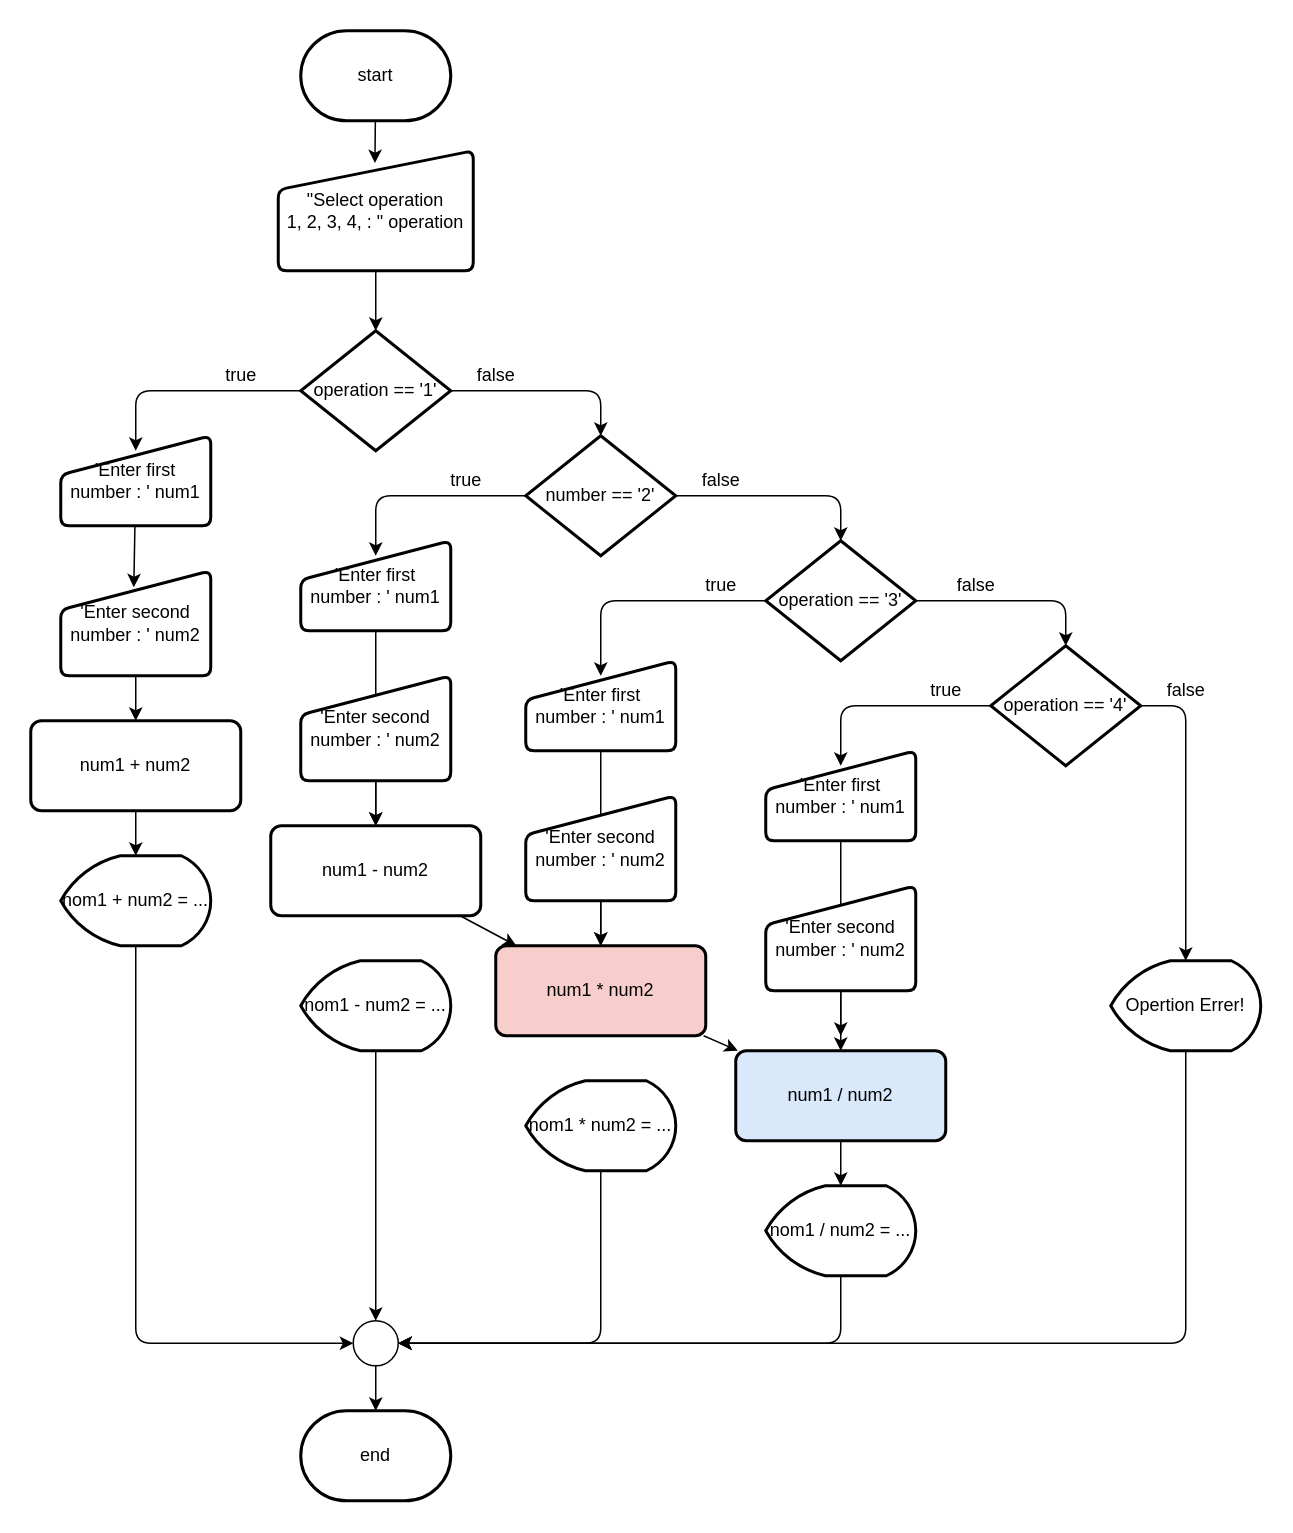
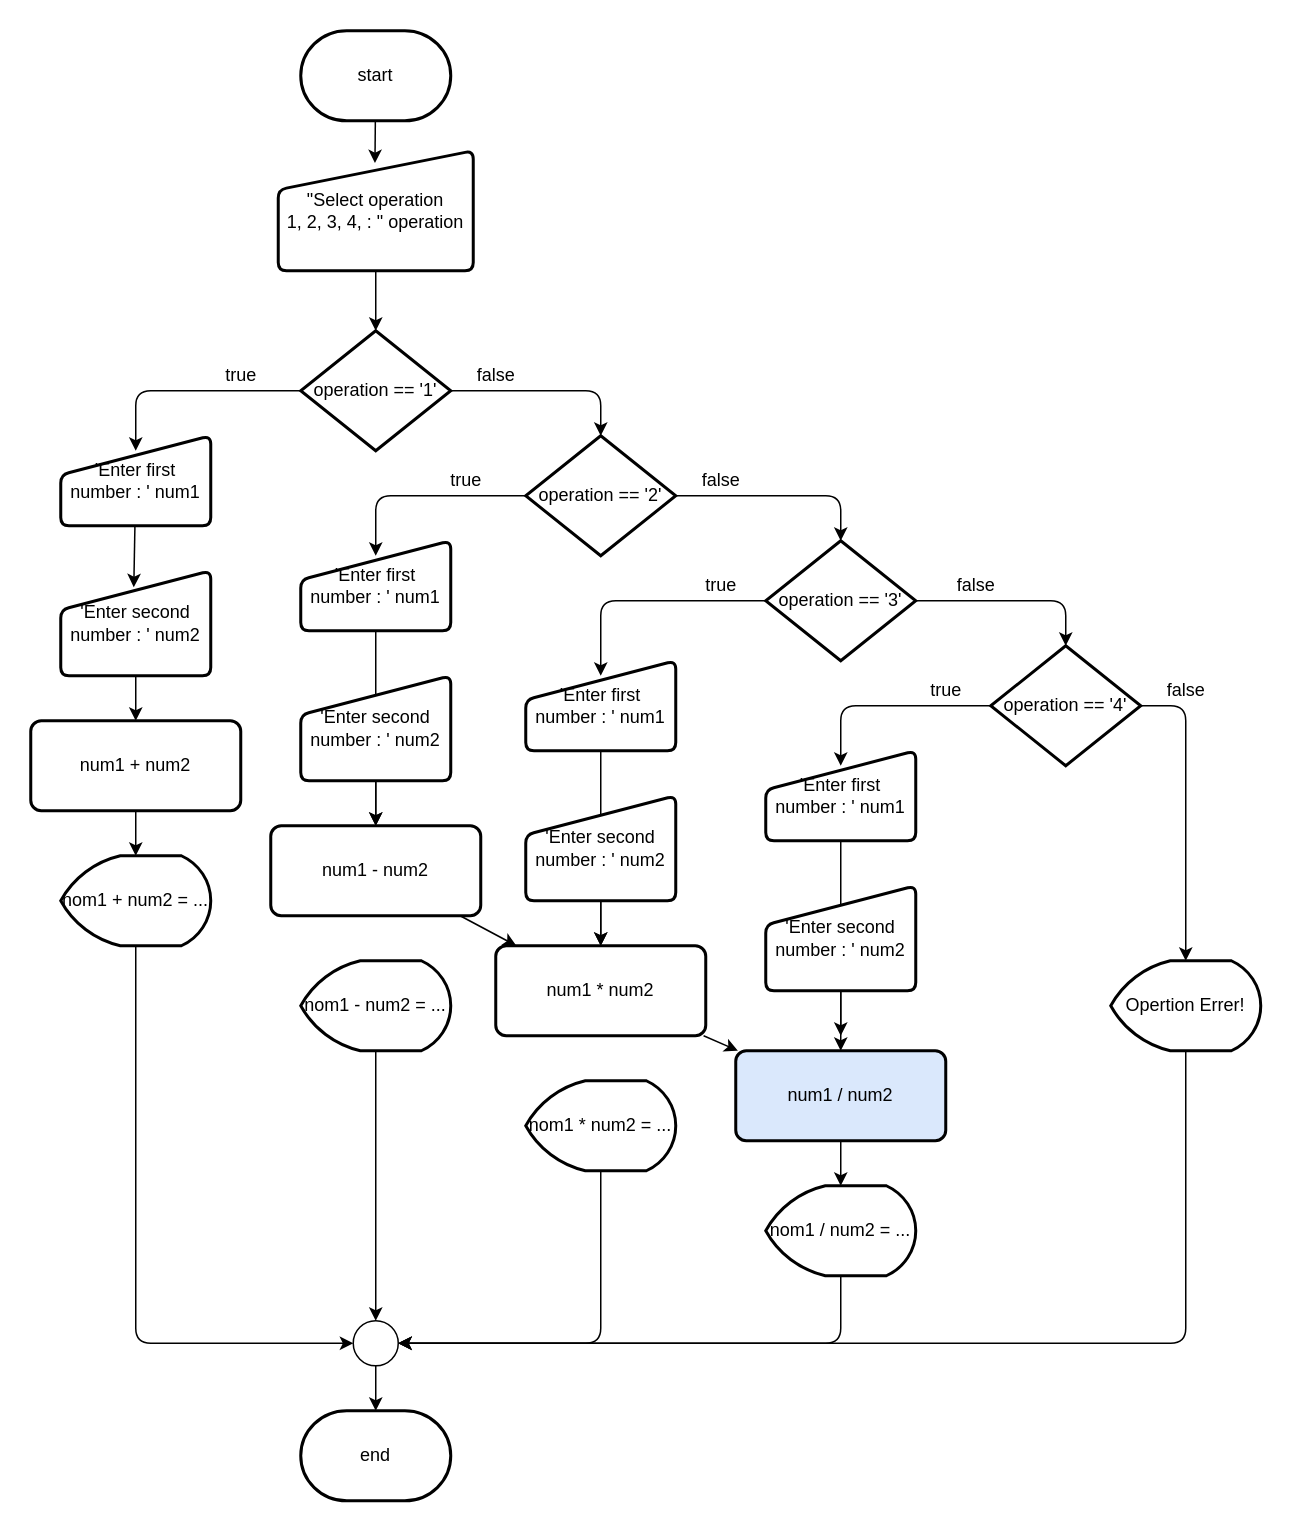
- <mxCell id="12" value="number == '2'" style="strokeWidth=2;html=1;shape=mxgraph.flowchart.decision;whiteSpace=wrap;" vertex="1" parent="1"><mxGeometry x="350" y="290" width="100" height="80" as="geometry" /></mxCell>
+ <mxCell id="12" value="operation == '2'" style="strokeWidth=2;html=1;shape=mxgraph.flowchart.decision;whiteSpace=wrap;" vertex="1" parent="1"><mxGeometry x="350" y="290" width="100" height="80" as="geometry" /></mxCell>
- <mxCell id="40" value="&lt;span&gt;num1 * num2&lt;/span&gt;" style="rounded=1;whiteSpace=wrap;html=1;absoluteArcSize=1;arcSize=14;strokeWidth=2;fillColor=#f8cecc;" vertex="1" parent="1"><mxGeometry x="330" y="630" width="140" height="60" as="geometry" /></mxCell>
+ <mxCell id="40" value="&lt;span&gt;num1 * num2&lt;/span&gt;" style="rounded=1;whiteSpace=wrap;html=1;absoluteArcSize=1;arcSize=14;strokeWidth=2;" vertex="1" parent="1"><mxGeometry x="330" y="630" width="140" height="60" as="geometry" /></mxCell>
